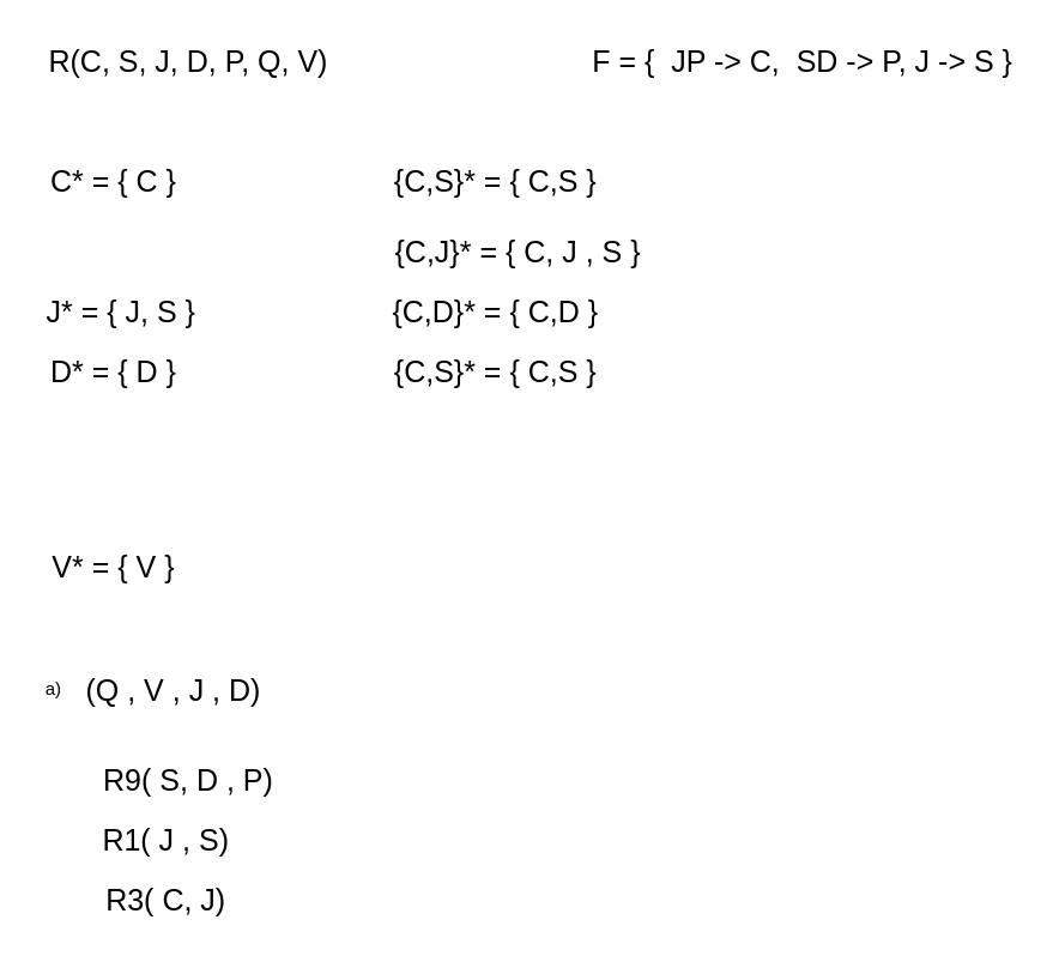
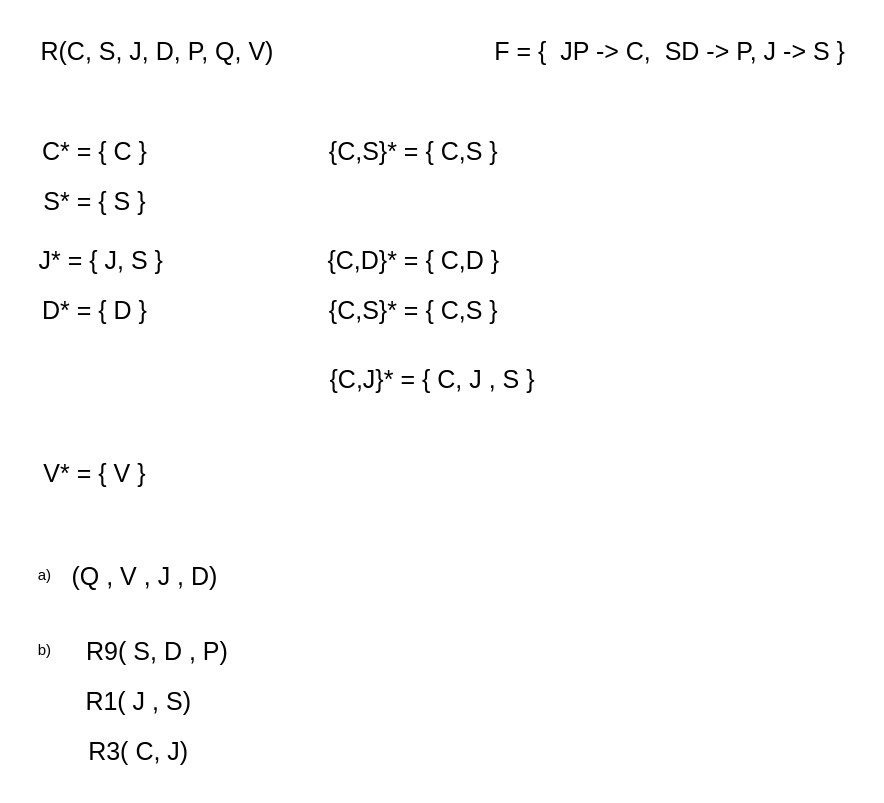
+ <mxCell id="5" value="S* = { S }" style="text;html=1;align=center;verticalAlign=middle;resizable=0;points=[];autosize=1;strokeColor=none;fillColor=none;fontSize=20;" vertex="1" parent="1"><mxGeometry x="20" y="140" width="110" height="40" as="geometry" /></mxCell>
- <mxCell id="10" value="{C,J}* = { C, J , S }" style="text;html=1;align=center;verticalAlign=middle;resizable=0;points=[];autosize=1;strokeColor=none;fillColor=none;fontSize=20;" vertex="1" parent="1"><mxGeometry x="250" y="147" width="190" height="40" as="geometry" /></mxCell>
+ <mxCell id="10" value="{C,J}* = { C, J , S }" style="text;html=1;align=center;verticalAlign=middle;resizable=0;points=[];autosize=1;strokeColor=none;fillColor=none;fontSize=20;" vertex="1" parent="1"><mxGeometry x="250" y="282" width="190" height="40" as="geometry" /></mxCell>
+ <mxCell id="15" value="b)" style="text;html=1;align=center;verticalAlign=middle;resizable=0;points=[];autosize=1;strokeColor=none;fillColor=none;" vertex="1" parent="1"><mxGeometry x="20" y="505" width="30" height="30" as="geometry" /></mxCell>
